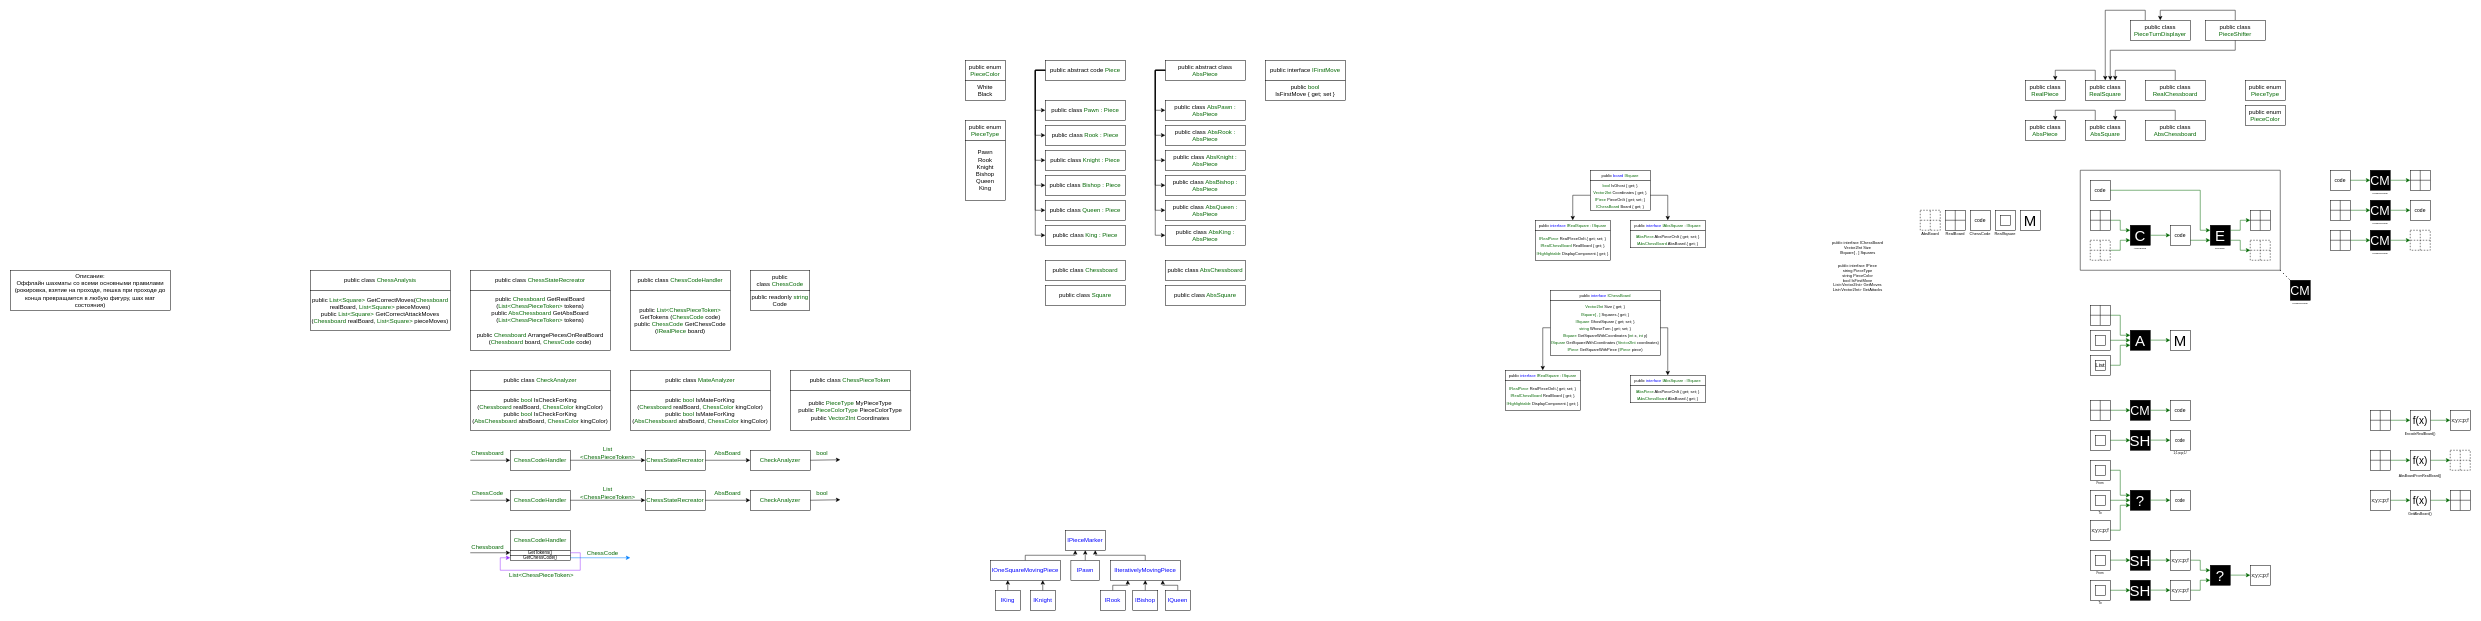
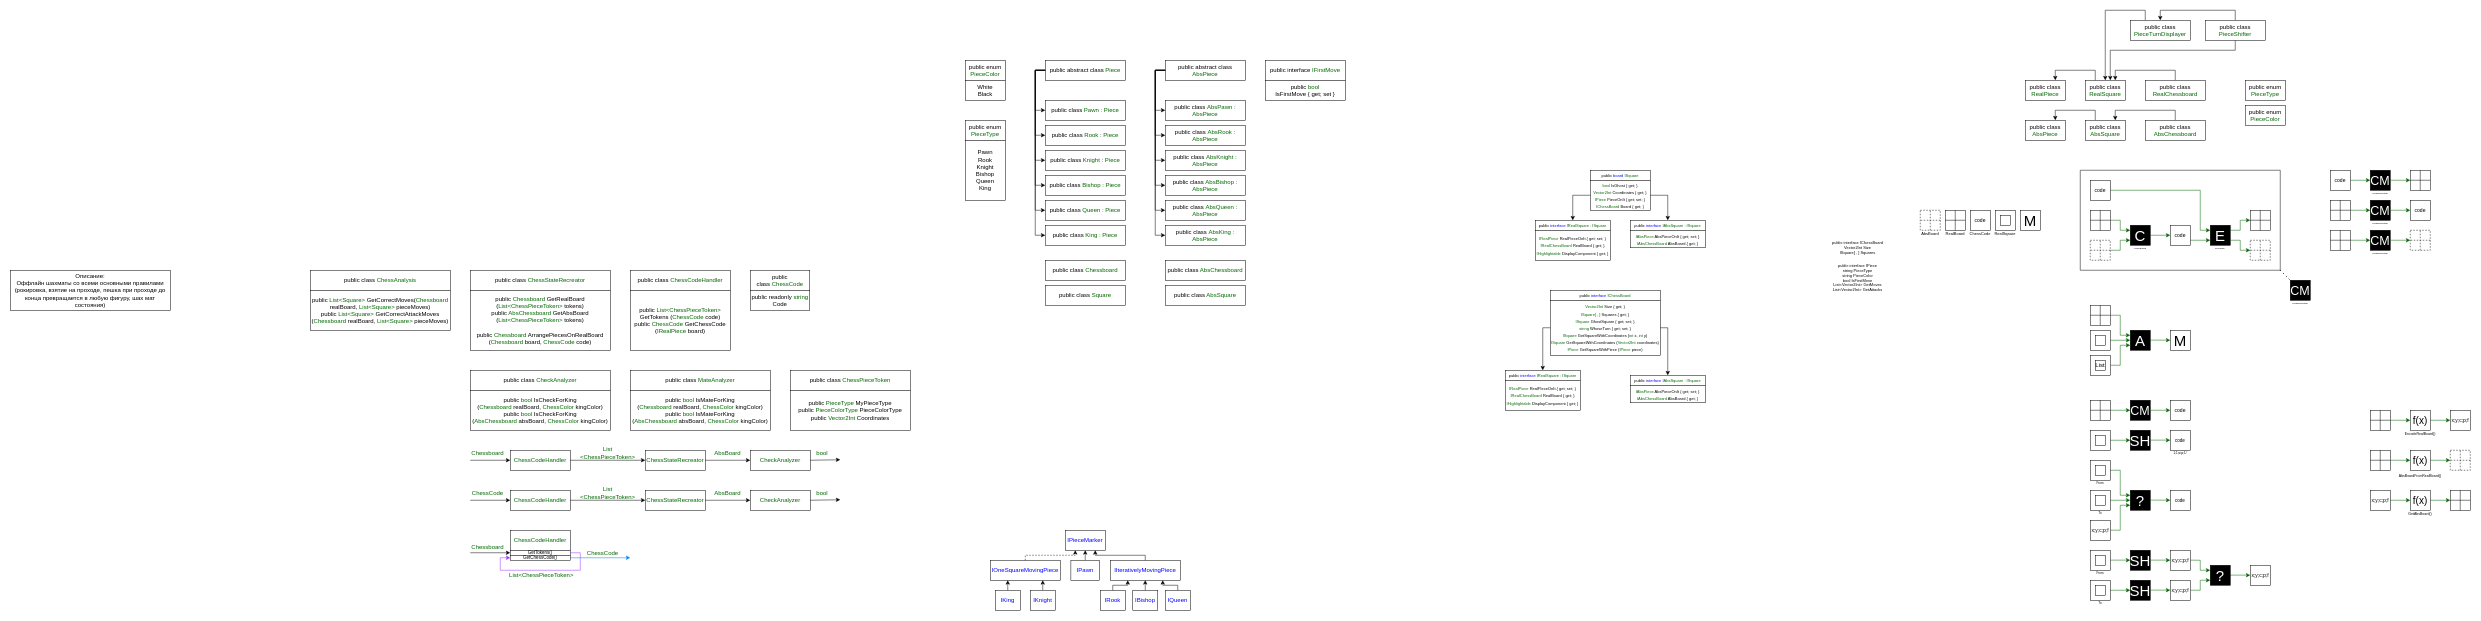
- <mxCell id="17" value="public abstract code &lt;font color=&quot;#006600&quot;&gt;Piece&lt;/font&gt;" style="rounded=0;whiteSpace=wrap;html=1;" parent="1" vertex="1"><mxGeometry x="2090" y="120" width="160" height="40" as="geometry" /></mxCell>
+ <mxCell id="17" value="public abstract class &lt;font color=&quot;#006600&quot;&gt;Piece&lt;/font&gt;" style="rounded=0;whiteSpace=wrap;html=1;" parent="1" vertex="1"><mxGeometry x="2090" y="120" width="160" height="40" as="geometry" /></mxCell>
- <mxCell id="304" value="" style="endArrow=classic;html=1;rounded=0;fontColor=#0000FF;exitX=0.5;exitY=0;exitDx=0;exitDy=0;entryX=0.25;entryY=1;entryDx=0;entryDy=0;" edge="1" parent="1" source="303" target="302"><mxGeometry width="50" height="50" relative="1" as="geometry"><mxPoint x="2040" y="1090" as="sourcePoint" /><mxPoint x="2110" y="1100" as="targetPoint" /><Array as="points"><mxPoint x="2050" y="1110" /><mxPoint x="2150" y="1110" /></Array></mxGeometry></mxCell>
+ <mxCell id="304" value="" style="endArrow=classic;html=1;rounded=0;fontColor=#0000FF;exitX=0.5;exitY=0;exitDx=0;exitDy=0;entryX=0.25;entryY=1;entryDx=0;entryDy=0;dashed=1;" edge="1" parent="1" source="303" target="302"><mxGeometry width="50" height="50" relative="1" as="geometry"><mxPoint x="2040" y="1090" as="sourcePoint" /><mxPoint x="2110" y="1100" as="targetPoint" /><Array as="points"><mxPoint x="2050" y="1110" /><mxPoint x="2150" y="1110" /></Array></mxGeometry></mxCell>
